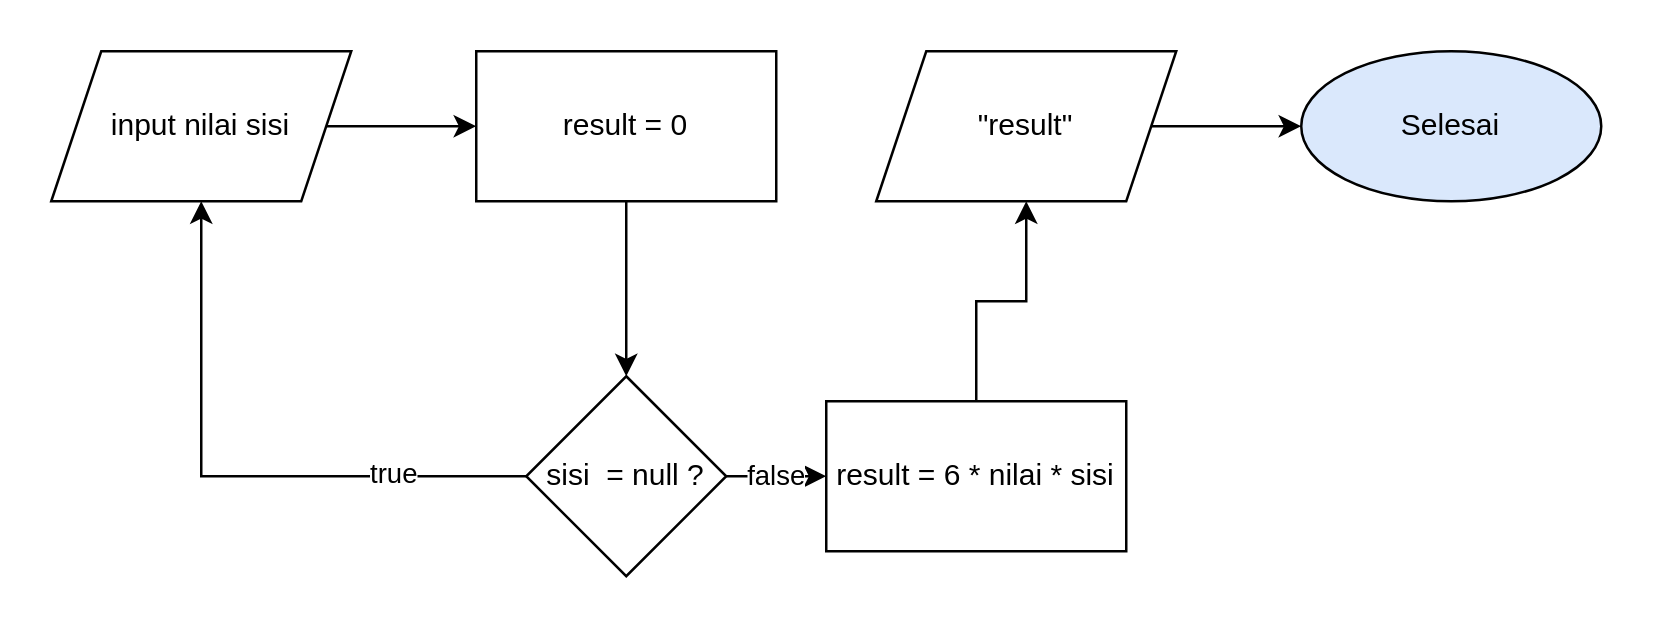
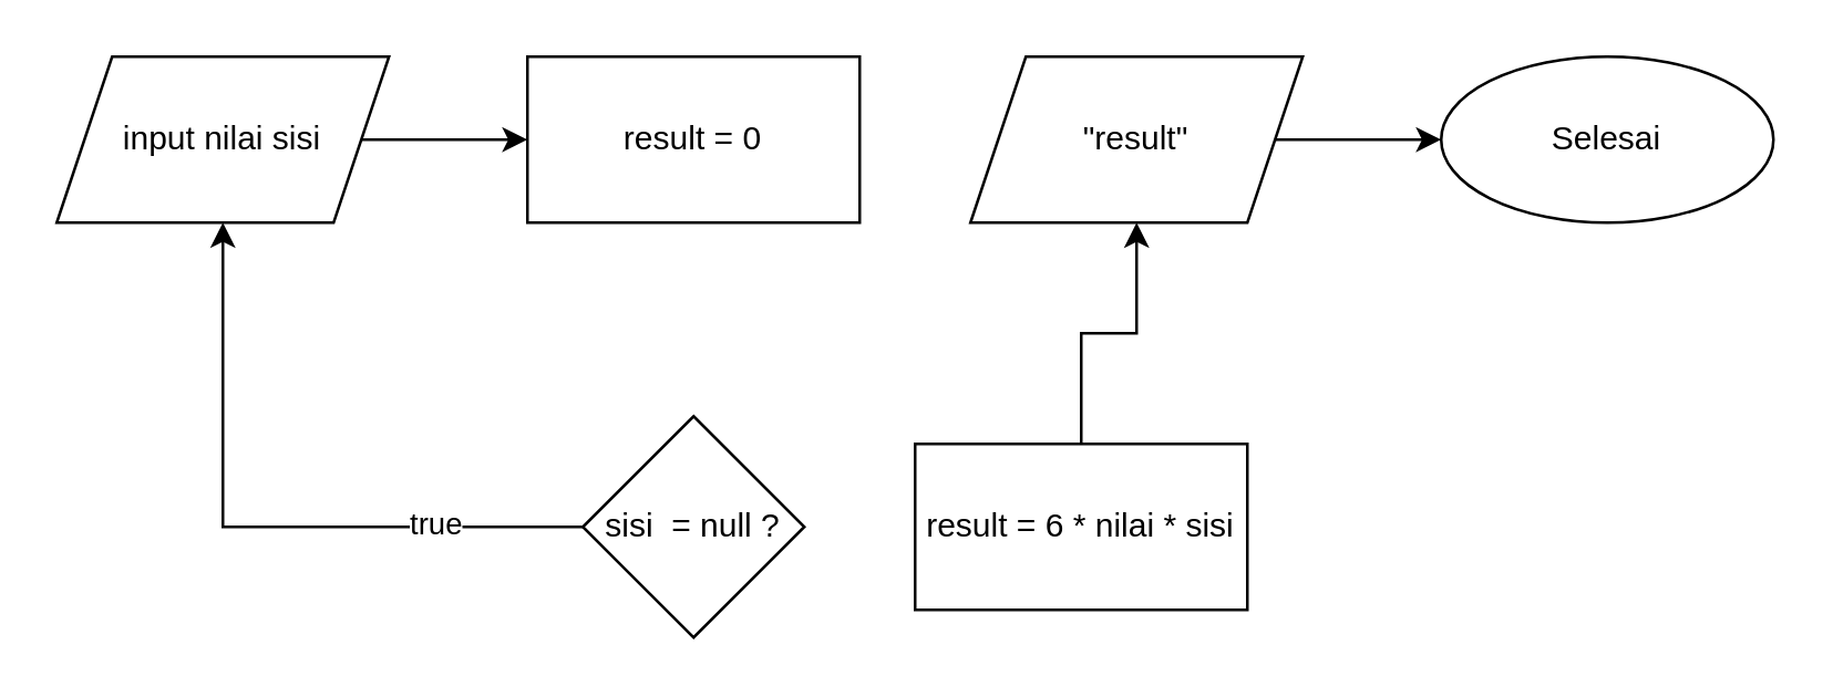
- <mxCell id="8" value="Selesai" style="ellipse;whiteSpace=wrap;html=1;fillColor=#dae8fc;" parent="1" vertex="1"><mxGeometry x="520" y="20" width="120" height="60" as="geometry" /></mxCell>
+ <mxCell id="8" value="Selesai" style="ellipse;whiteSpace=wrap;html=1;" parent="1" vertex="1"><mxGeometry x="520" y="20" width="120" height="60" as="geometry" /></mxCell>
- <mxCell id="4" value="" style="edgeStyle=orthogonalEdgeStyle;rounded=0;orthogonalLoop=1;jettySize=auto;html=1;" edge="1" parent="1" source="5" target="12"><mxGeometry relative="1" as="geometry" /></mxCell>
- <mxCell id="11" value="false" style="edgeStyle=orthogonalEdgeStyle;rounded=0;orthogonalLoop=1;jettySize=auto;html=1;" edge="1" parent="1" source="12" target="14"><mxGeometry relative="1" as="geometry"><mxPoint x="380" y="190" as="targetPoint" /></mxGeometry></mxCell>
